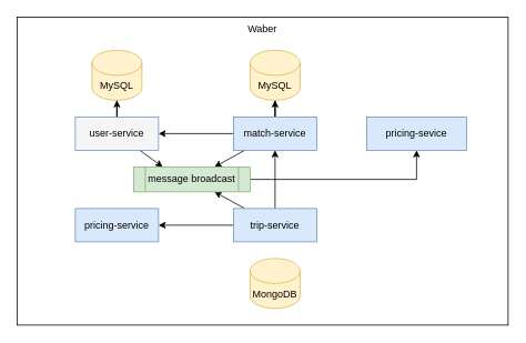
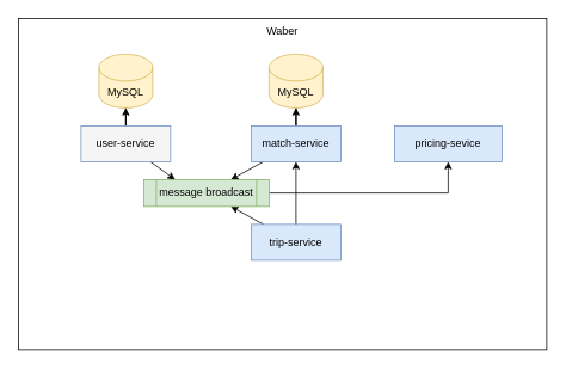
- <mxCell id="7" style="edgeStyle=orthogonalEdgeStyle;rounded=0;orthogonalLoop=1;jettySize=auto;html=1;" edge="1" parent="1" source="9" target="5"><mxGeometry relative="1" as="geometry" /></mxCell>
- <mxCell id="10" value="pricing-service" style="rounded=0;whiteSpace=wrap;html=1;fillColor=#dae8fc;strokeColor=#6c8ebf;" vertex="1" parent="1"><mxGeometry x="90" y="250" width="100" height="40" as="geometry" /></mxCell>
- <mxCell id="12" style="edgeStyle=orthogonalEdgeStyle;rounded=0;orthogonalLoop=1;jettySize=auto;html=1;entryX=1;entryY=0.5;entryDx=0;entryDy=0;" edge="1" parent="1" source="14" target="10"><mxGeometry relative="1" as="geometry" /></mxCell>
- <mxCell id="17" value="MongoDB" style="shape=cylinder3;whiteSpace=wrap;html=1;boundedLbl=1;backgroundOutline=1;size=15;fillColor=#fff2cc;strokeColor=#d6b656;" vertex="1" parent="1"><mxGeometry x="300" y="310" width="60" height="60" as="geometry" /></mxCell>
